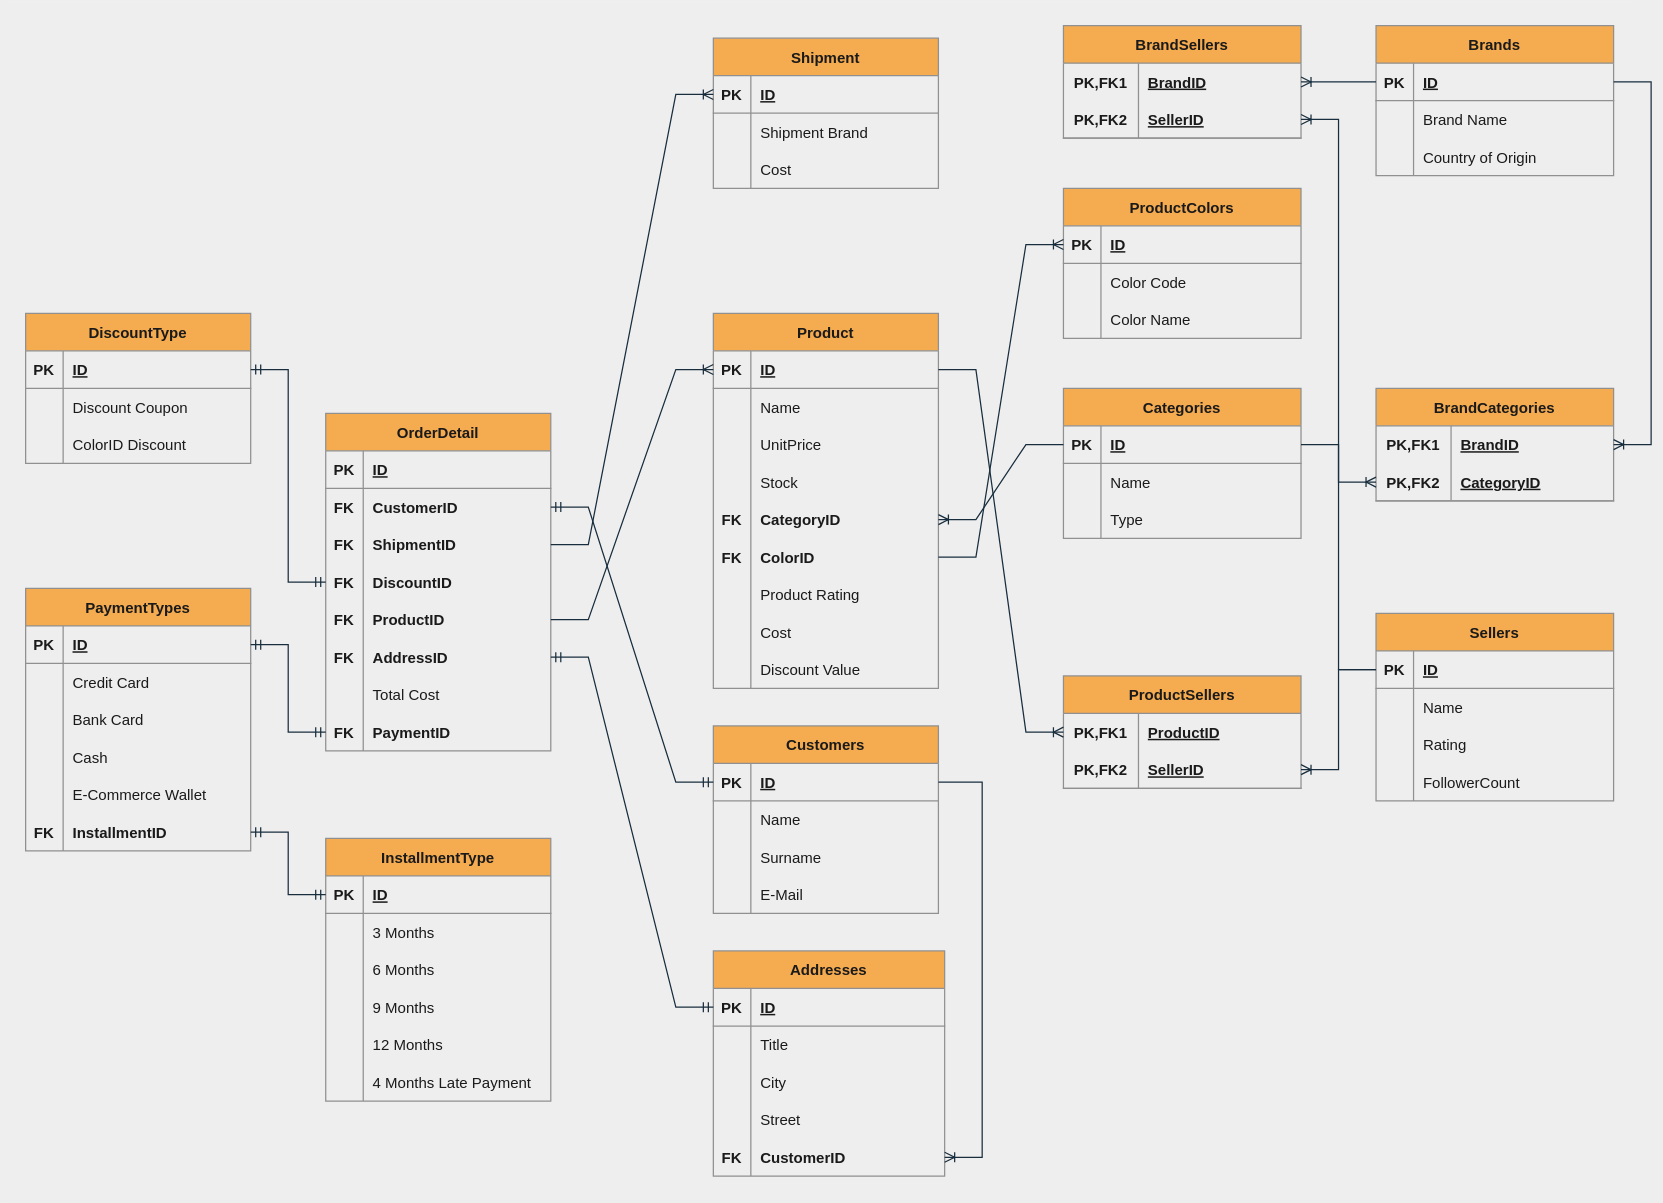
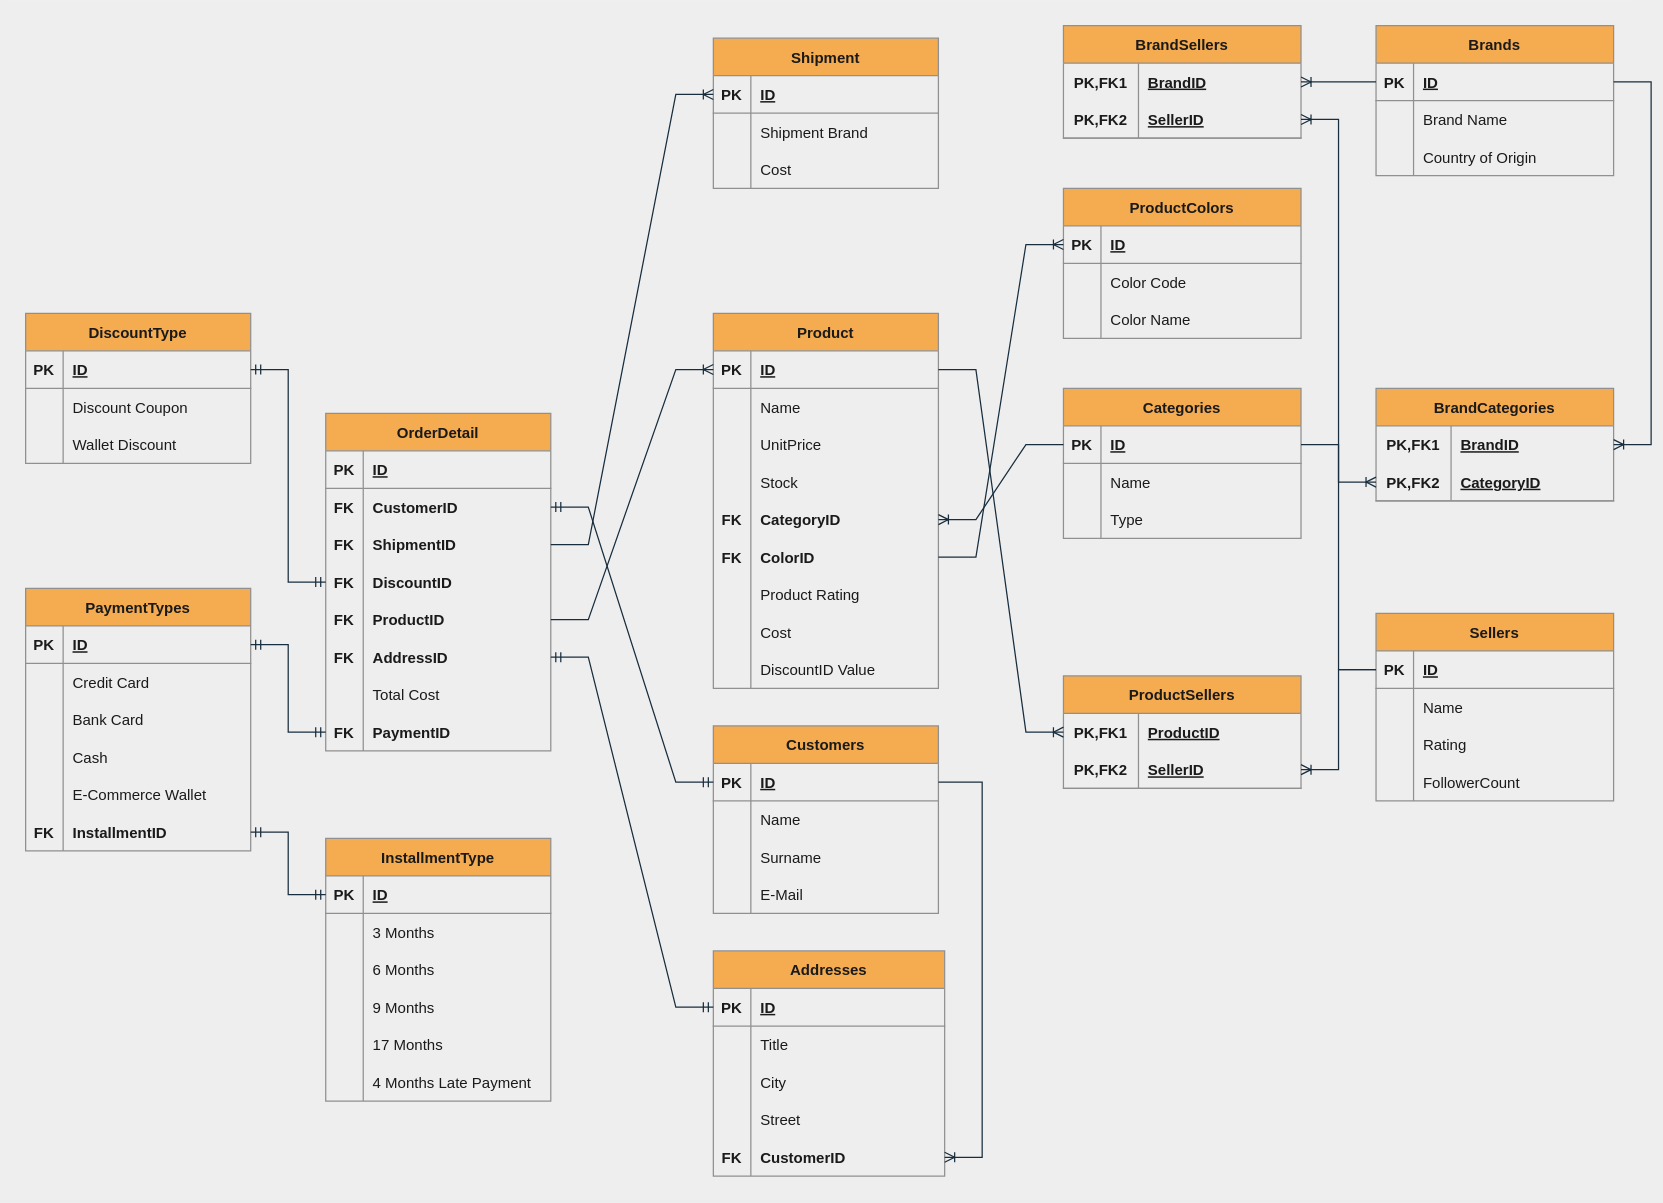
- <mxCell id="200" value="ColorID Discount" style="shape=partialRectangle;connectable=0;fillColor=none;top=0;left=0;bottom=0;right=0;align=left;spacingLeft=6;overflow=hidden;strokeColor=#909090;fontColor=#1A1A1A;" vertex="1" parent="198"><mxGeometry x="30" width="150" height="30" as="geometry"><mxRectangle width="150" height="30" as="alternateBounds" /></mxGeometry></mxCell>
+ <mxCell id="200" value="Wallet Discount" style="shape=partialRectangle;connectable=0;fillColor=none;top=0;left=0;bottom=0;right=0;align=left;spacingLeft=6;overflow=hidden;strokeColor=#909090;fontColor=#1A1A1A;" vertex="1" parent="198"><mxGeometry x="30" width="150" height="30" as="geometry"><mxRectangle width="150" height="30" as="alternateBounds" /></mxGeometry></mxCell>
- <mxCell id="29" value="Discount Value" style="shape=partialRectangle;connectable=0;fillColor=none;top=0;left=0;bottom=0;right=0;align=left;spacingLeft=6;overflow=hidden;strokeColor=#909090;fontColor=#1A1A1A;" vertex="1" parent="27"><mxGeometry x="30" width="150" height="30" as="geometry"><mxRectangle width="150" height="30" as="alternateBounds" /></mxGeometry></mxCell>
+ <mxCell id="29" value="DiscountID Value" style="shape=partialRectangle;connectable=0;fillColor=none;top=0;left=0;bottom=0;right=0;align=left;spacingLeft=6;overflow=hidden;strokeColor=#909090;fontColor=#1A1A1A;" vertex="1" parent="27"><mxGeometry x="30" width="150" height="30" as="geometry"><mxRectangle width="150" height="30" as="alternateBounds" /></mxGeometry></mxCell>
- <mxCell id="217" value="12 Months" style="shape=partialRectangle;connectable=0;fillColor=none;top=0;left=0;bottom=0;right=0;align=left;spacingLeft=6;overflow=hidden;strokeColor=#909090;fontColor=#1A1A1A;" vertex="1" parent="215"><mxGeometry x="30" width="150" height="30" as="geometry"><mxRectangle width="150" height="30" as="alternateBounds" /></mxGeometry></mxCell>
+ <mxCell id="217" value="17 Months" style="shape=partialRectangle;connectable=0;fillColor=none;top=0;left=0;bottom=0;right=0;align=left;spacingLeft=6;overflow=hidden;strokeColor=#909090;fontColor=#1A1A1A;" vertex="1" parent="215"><mxGeometry x="30" width="150" height="30" as="geometry"><mxRectangle width="150" height="30" as="alternateBounds" /></mxGeometry></mxCell>
